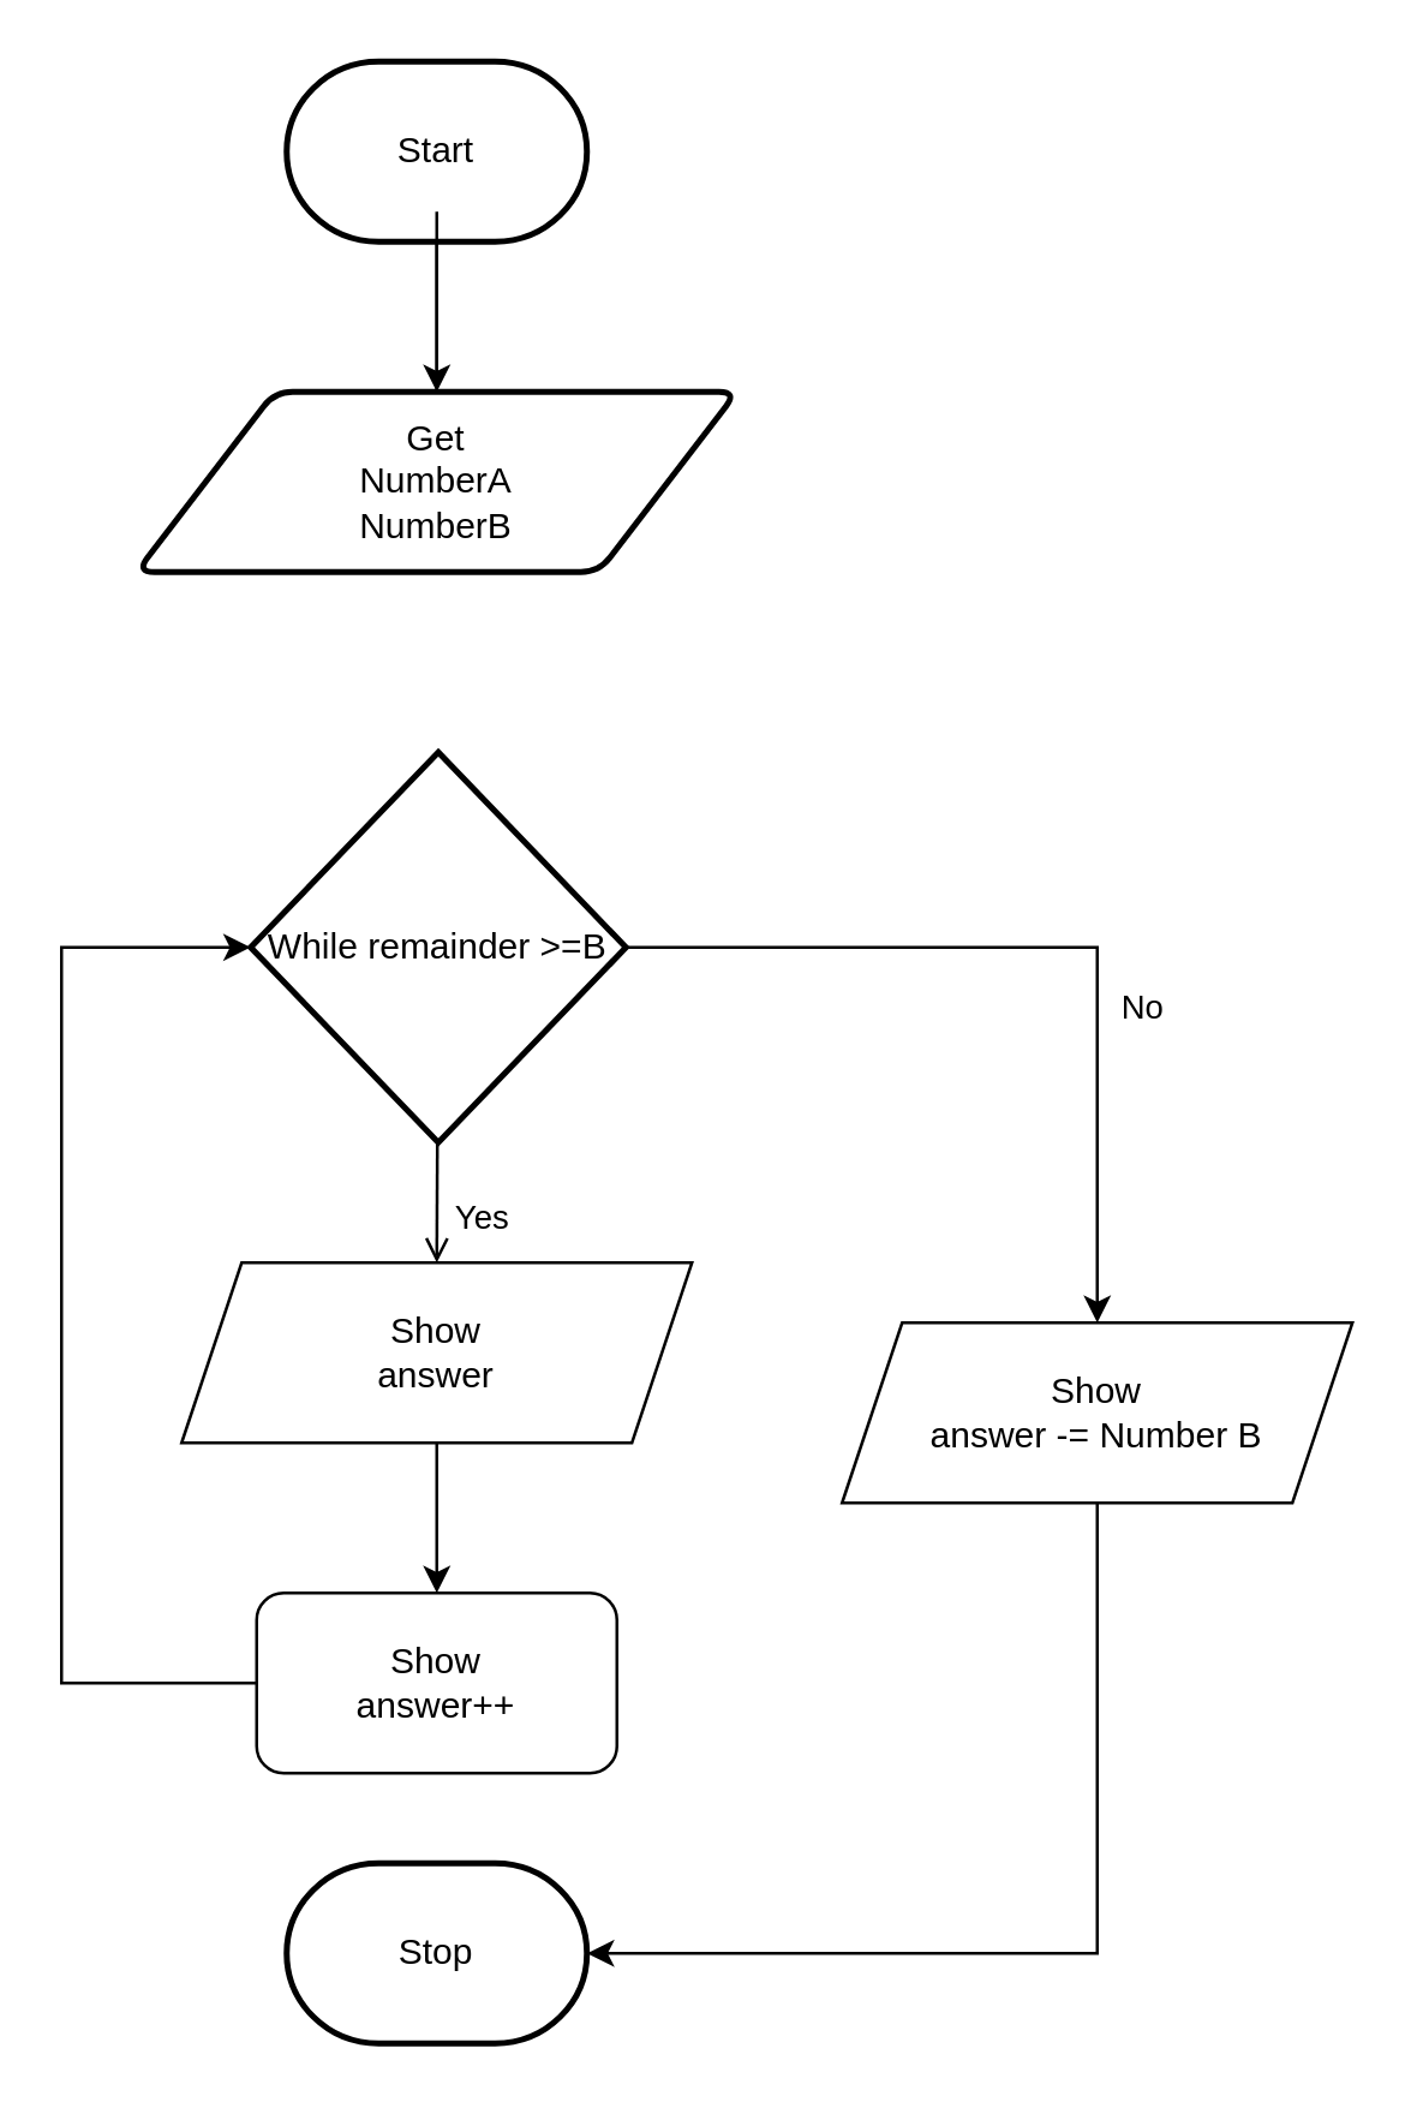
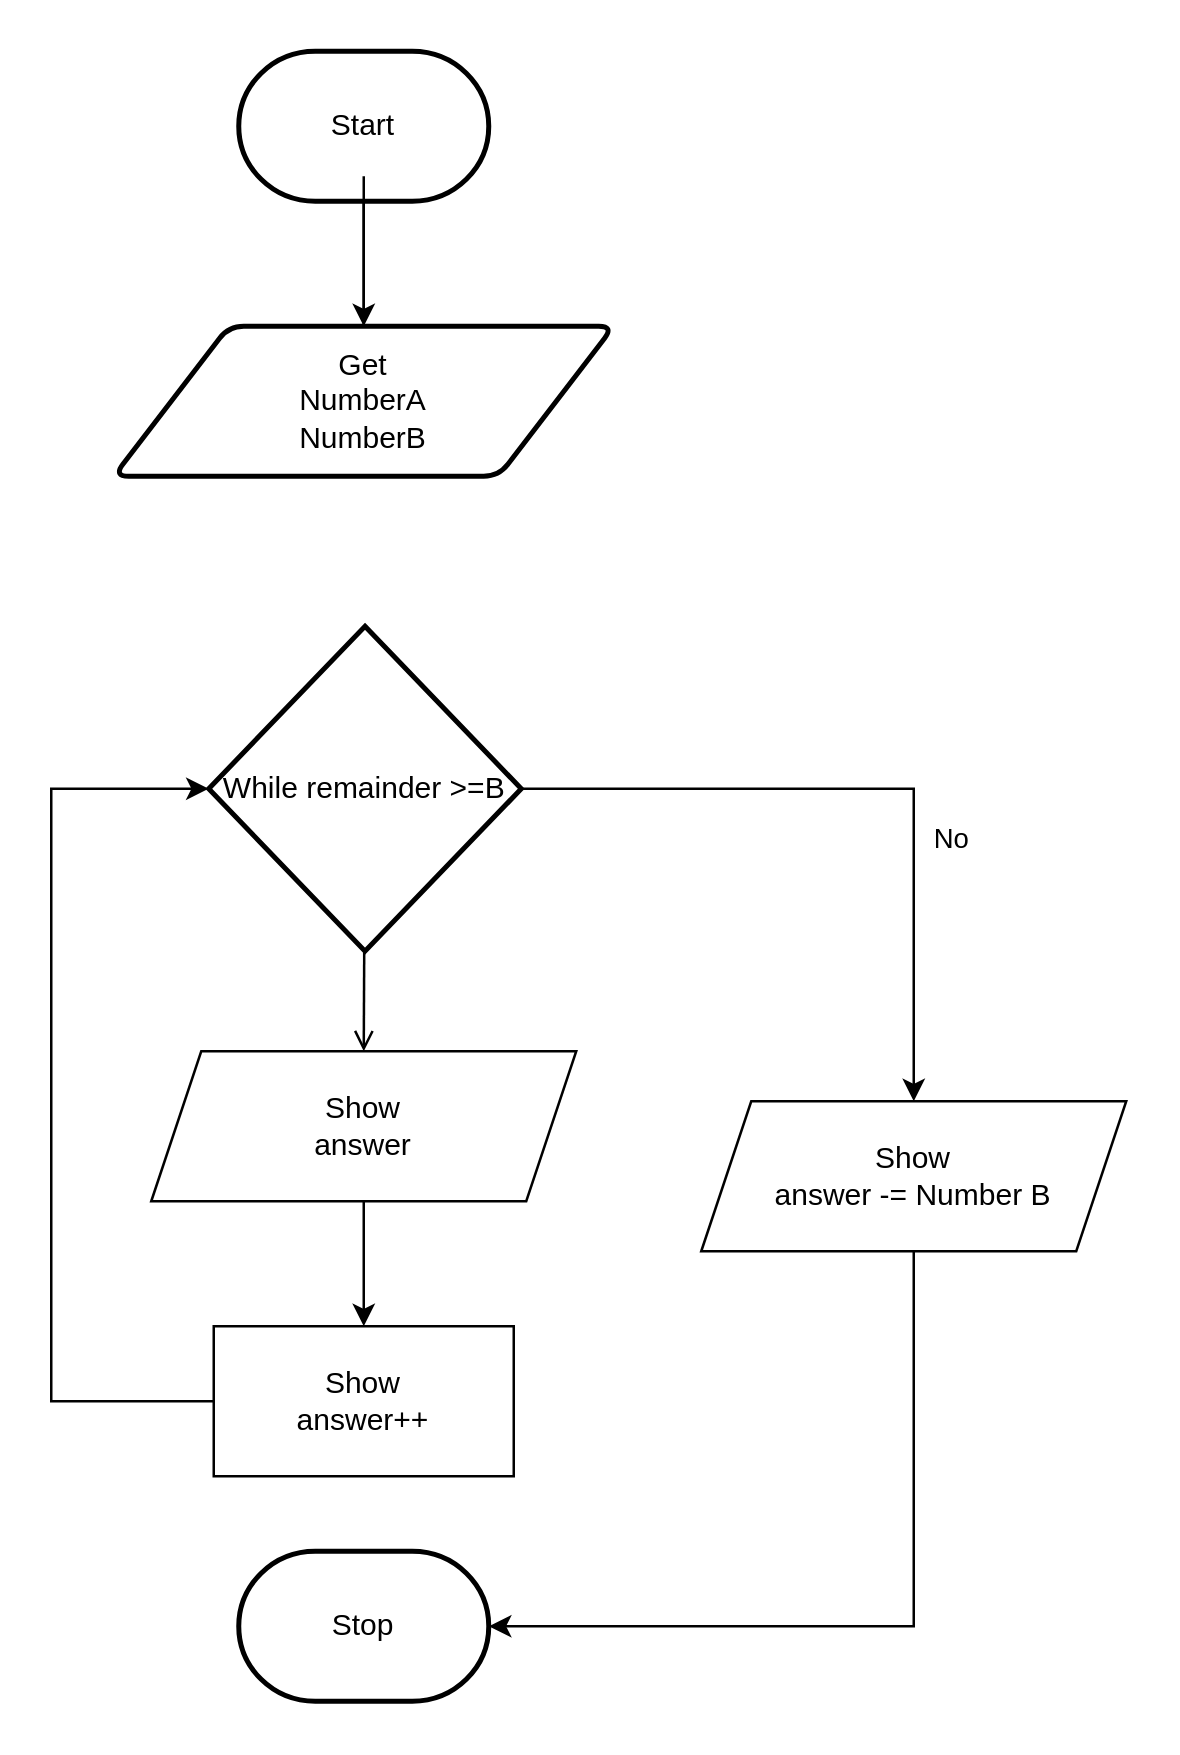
- <mxCell id="14" value="Yes" style="text;html=1;align=center;verticalAlign=middle;resizable=0;points=[];autosize=1;strokeColor=none;fillColor=none;fontSize=11;fontFamily=Helvetica;fontColor=default;" parent="1" vertex="1"><mxGeometry x="140" y="390" width="40" height="30" as="geometry" /></mxCell>
- <mxCell id="11" value="Show&lt;br&gt;answer++" style="whiteSpace=wrap;html=1;rounded=1;" parent="1" vertex="1"><mxGeometry x="85" y="530" width="120" height="60" as="geometry" /></mxCell>
+ <mxCell id="11" value="Show&lt;br&gt;answer++" style="rounded=0;whiteSpace=wrap;html=1;" parent="1" vertex="1"><mxGeometry x="85" y="530" width="120" height="60" as="geometry" /></mxCell>
